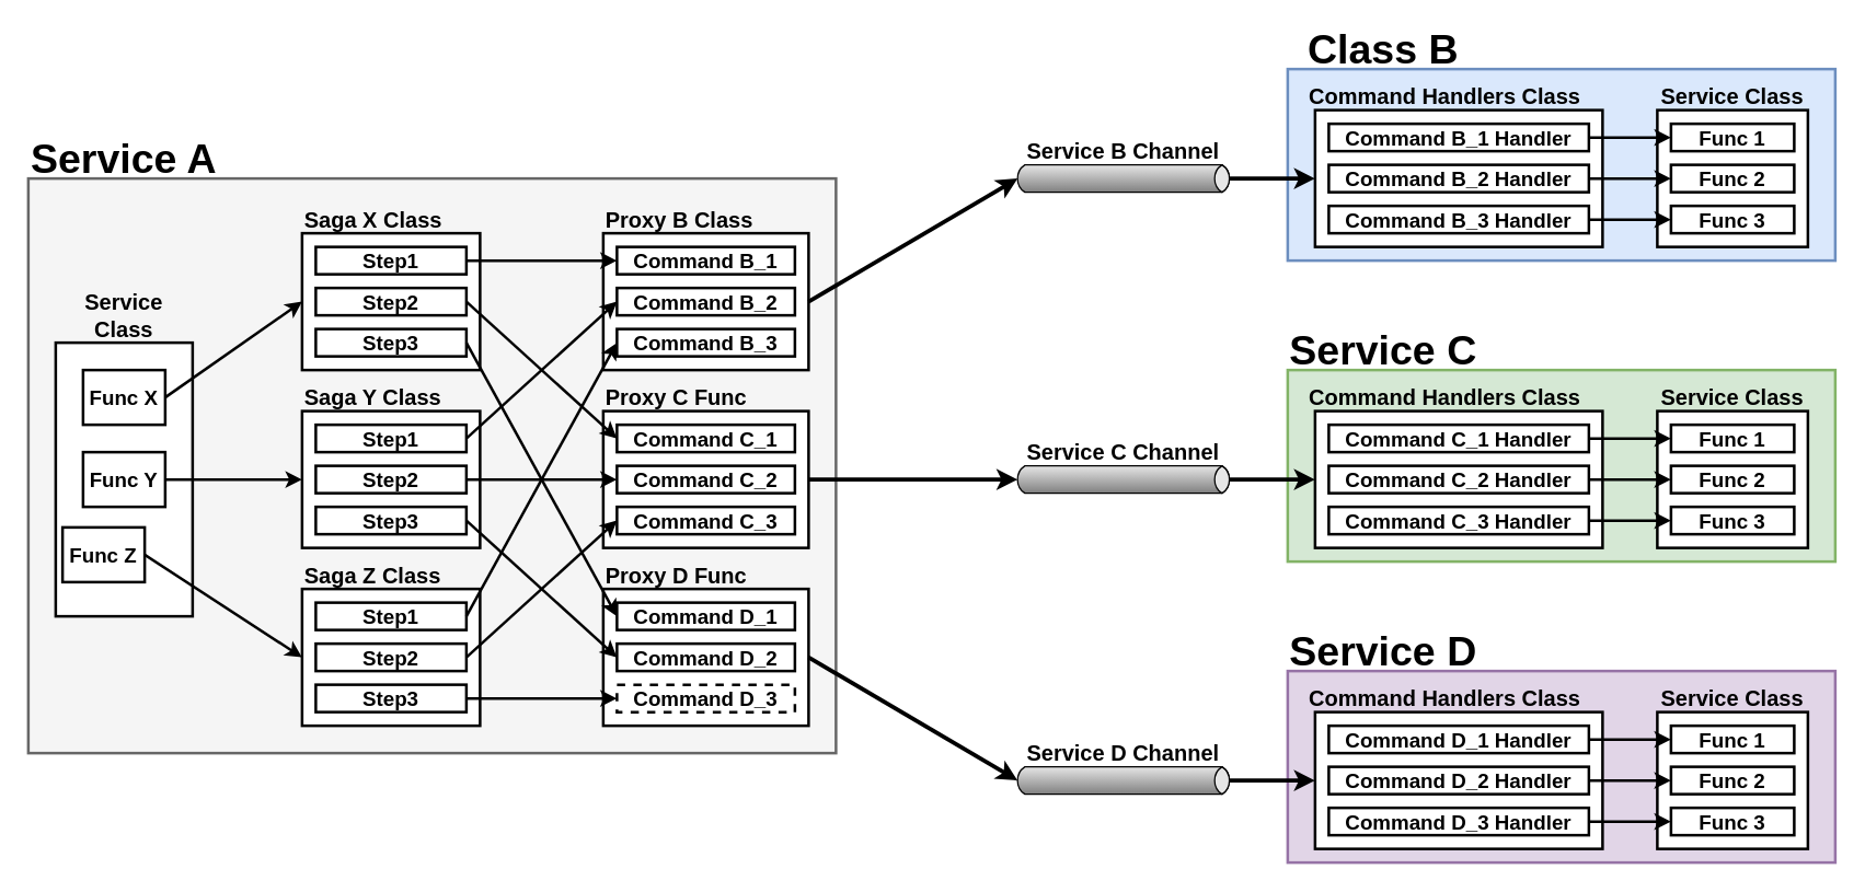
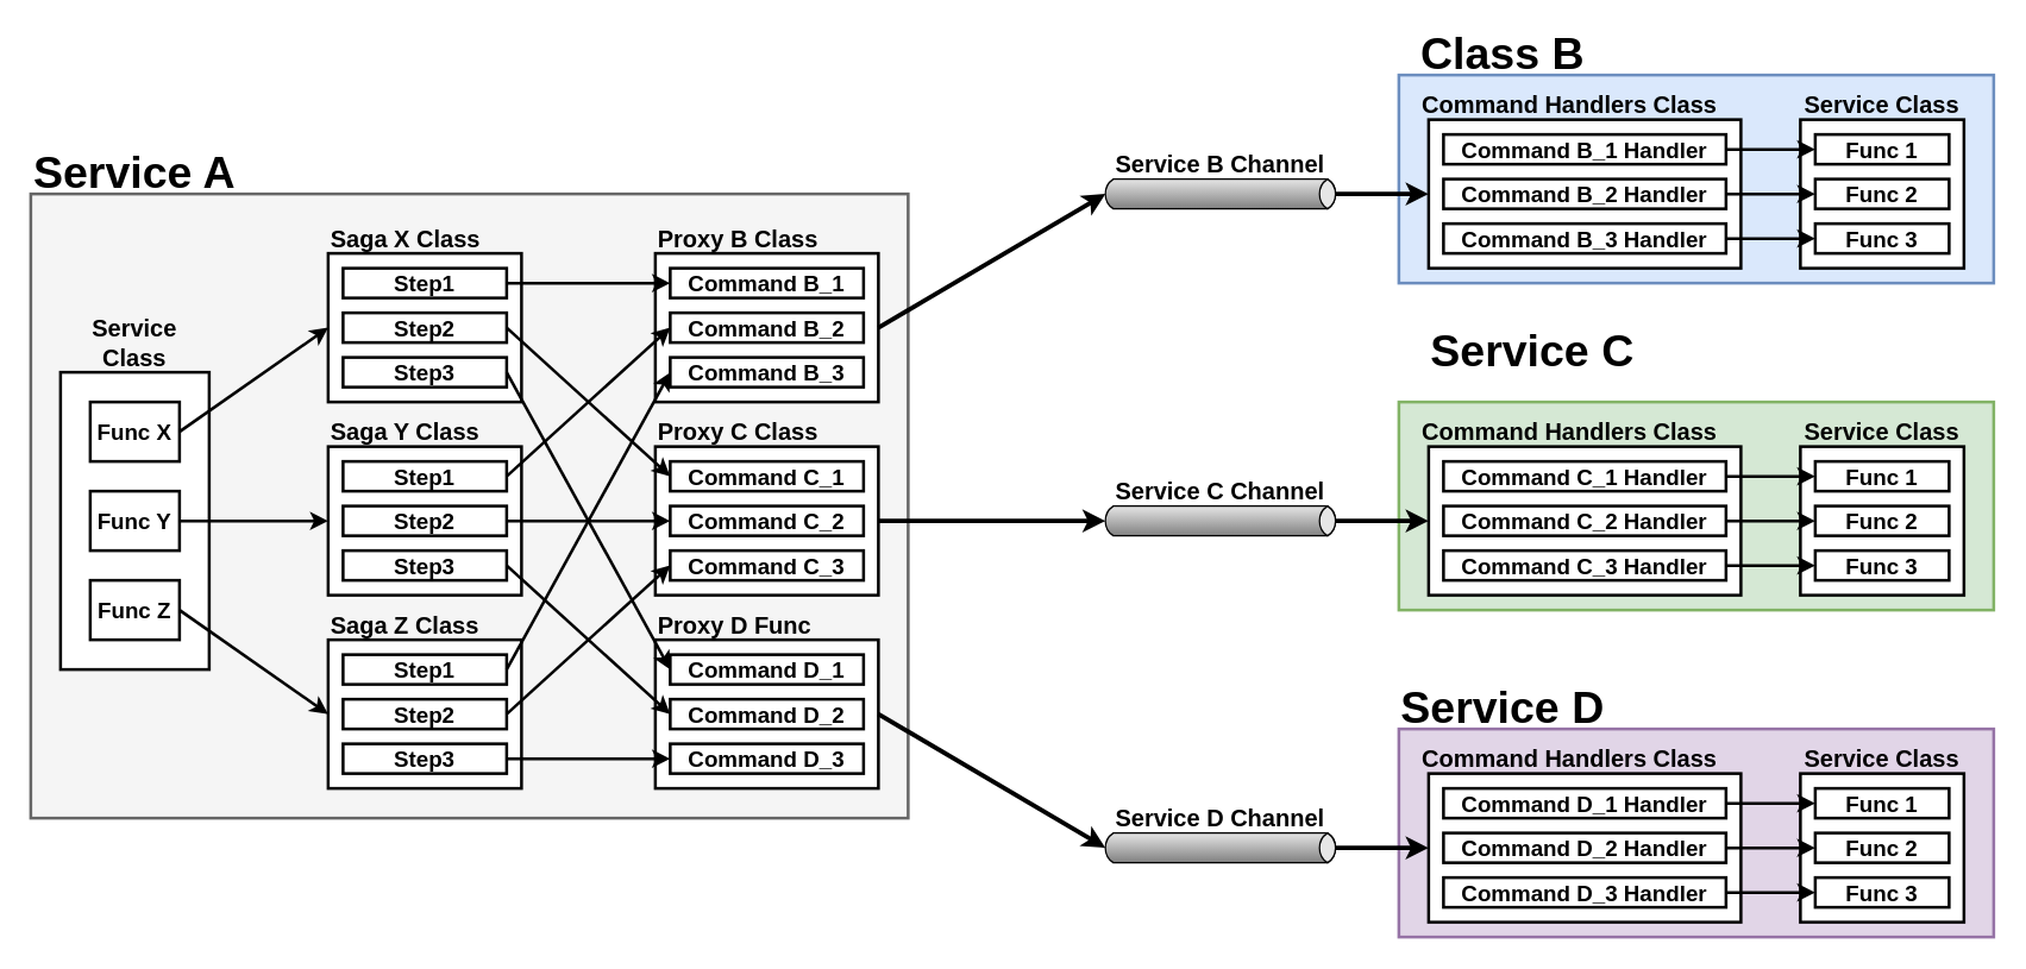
- <mxCell id="78" value="&lt;font size=&quot;1&quot;&gt;&lt;b style=&quot;font-size: 30px&quot;&gt;Service C&lt;/b&gt;&lt;/font&gt;" style="text;html=1;strokeColor=none;fillColor=none;align=center;verticalAlign=middle;whiteSpace=wrap;rounded=0;" parent="1" vertex="1"><mxGeometry x="940" y="240" width="140" height="30" as="geometry" /></mxCell>
+ <mxCell id="78" value="&lt;font size=&quot;1&quot;&gt;&lt;b style=&quot;font-size: 30px&quot;&gt;Service C&lt;/b&gt;&lt;/font&gt;" style="text;html=1;strokeColor=none;fillColor=none;align=center;verticalAlign=middle;whiteSpace=wrap;rounded=0;" parent="1" vertex="1"><mxGeometry x="960" y="220" width="140" height="30" as="geometry" /></mxCell>
- <mxCell id="32" value="&lt;font style=&quot;font-size: 16px&quot;&gt;&lt;b&gt;Proxy C Func&lt;/b&gt;&lt;/font&gt;" style="text;html=1;strokeColor=none;fillColor=none;align=left;verticalAlign=middle;whiteSpace=wrap;rounded=0;" parent="1" vertex="1"><mxGeometry x="440" y="280" width="150" height="20" as="geometry" /></mxCell>
+ <mxCell id="32" value="&lt;font style=&quot;font-size: 16px&quot;&gt;&lt;b&gt;Proxy C Class&lt;/b&gt;&lt;/font&gt;" style="text;html=1;strokeColor=none;fillColor=none;align=left;verticalAlign=middle;whiteSpace=wrap;rounded=0;" parent="1" vertex="1"><mxGeometry x="440" y="280" width="150" height="20" as="geometry" /></mxCell>
- <mxCell id="7" value="&lt;font style=&quot;font-size: 15px&quot;&gt;&lt;b&gt;Func Z&lt;/b&gt;&lt;/font&gt;" style="rounded=0;whiteSpace=wrap;html=1;strokeWidth=2;" parent="1" vertex="1"><mxGeometry x="45" y="385" width="60" height="40" as="geometry" /></mxCell>
+ <mxCell id="7" value="&lt;font style=&quot;font-size: 15px&quot;&gt;&lt;b&gt;Func Z&lt;/b&gt;&lt;/font&gt;" style="rounded=0;whiteSpace=wrap;html=1;strokeWidth=2;" parent="1" vertex="1"><mxGeometry x="60" y="390" width="60" height="40" as="geometry" /></mxCell>
- <mxCell id="40" value="&lt;font style=&quot;font-size: 15px&quot;&gt;&lt;b&gt;Command D_3&lt;/b&gt;&lt;/font&gt;" style="rounded=0;whiteSpace=wrap;html=1;strokeWidth=2;dashed=1;" parent="1" vertex="1"><mxGeometry x="450" y="500" width="130" height="20" as="geometry" /></mxCell>
+ <mxCell id="40" value="&lt;font style=&quot;font-size: 15px&quot;&gt;&lt;b&gt;Command D_3&lt;/b&gt;&lt;/font&gt;" style="rounded=0;whiteSpace=wrap;html=1;strokeWidth=2;" parent="1" vertex="1"><mxGeometry x="450" y="500" width="130" height="20" as="geometry" /></mxCell>
